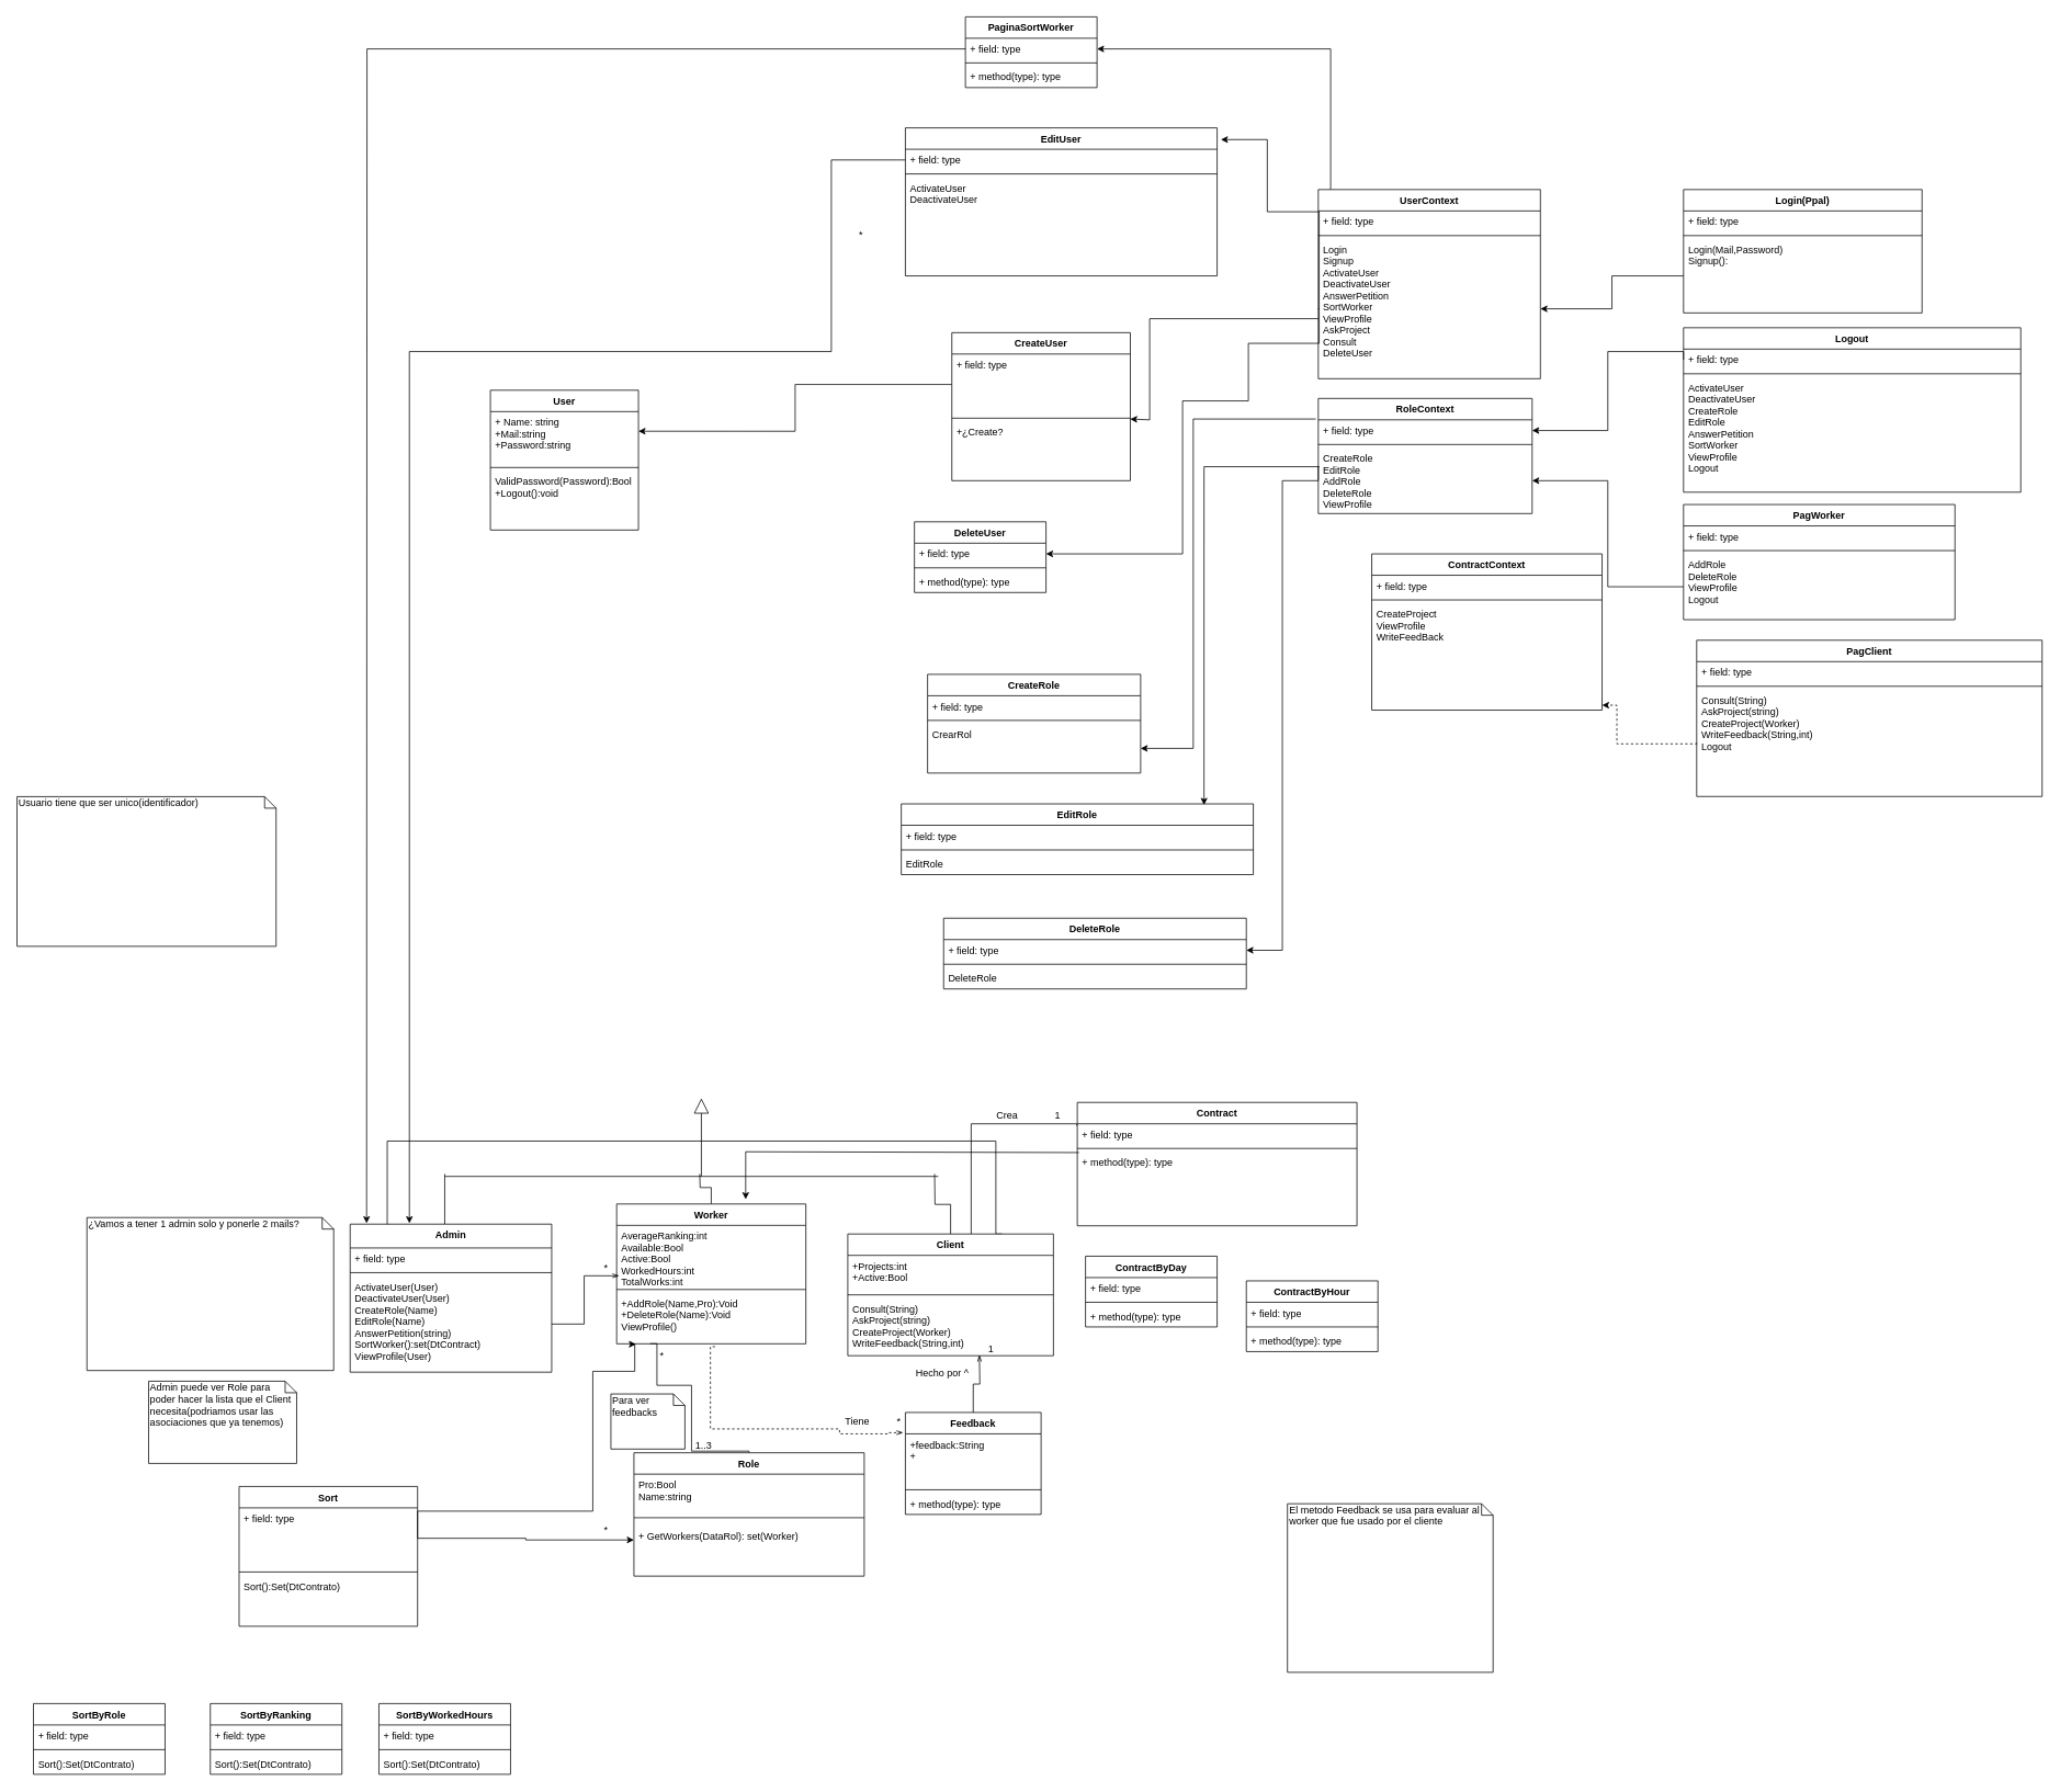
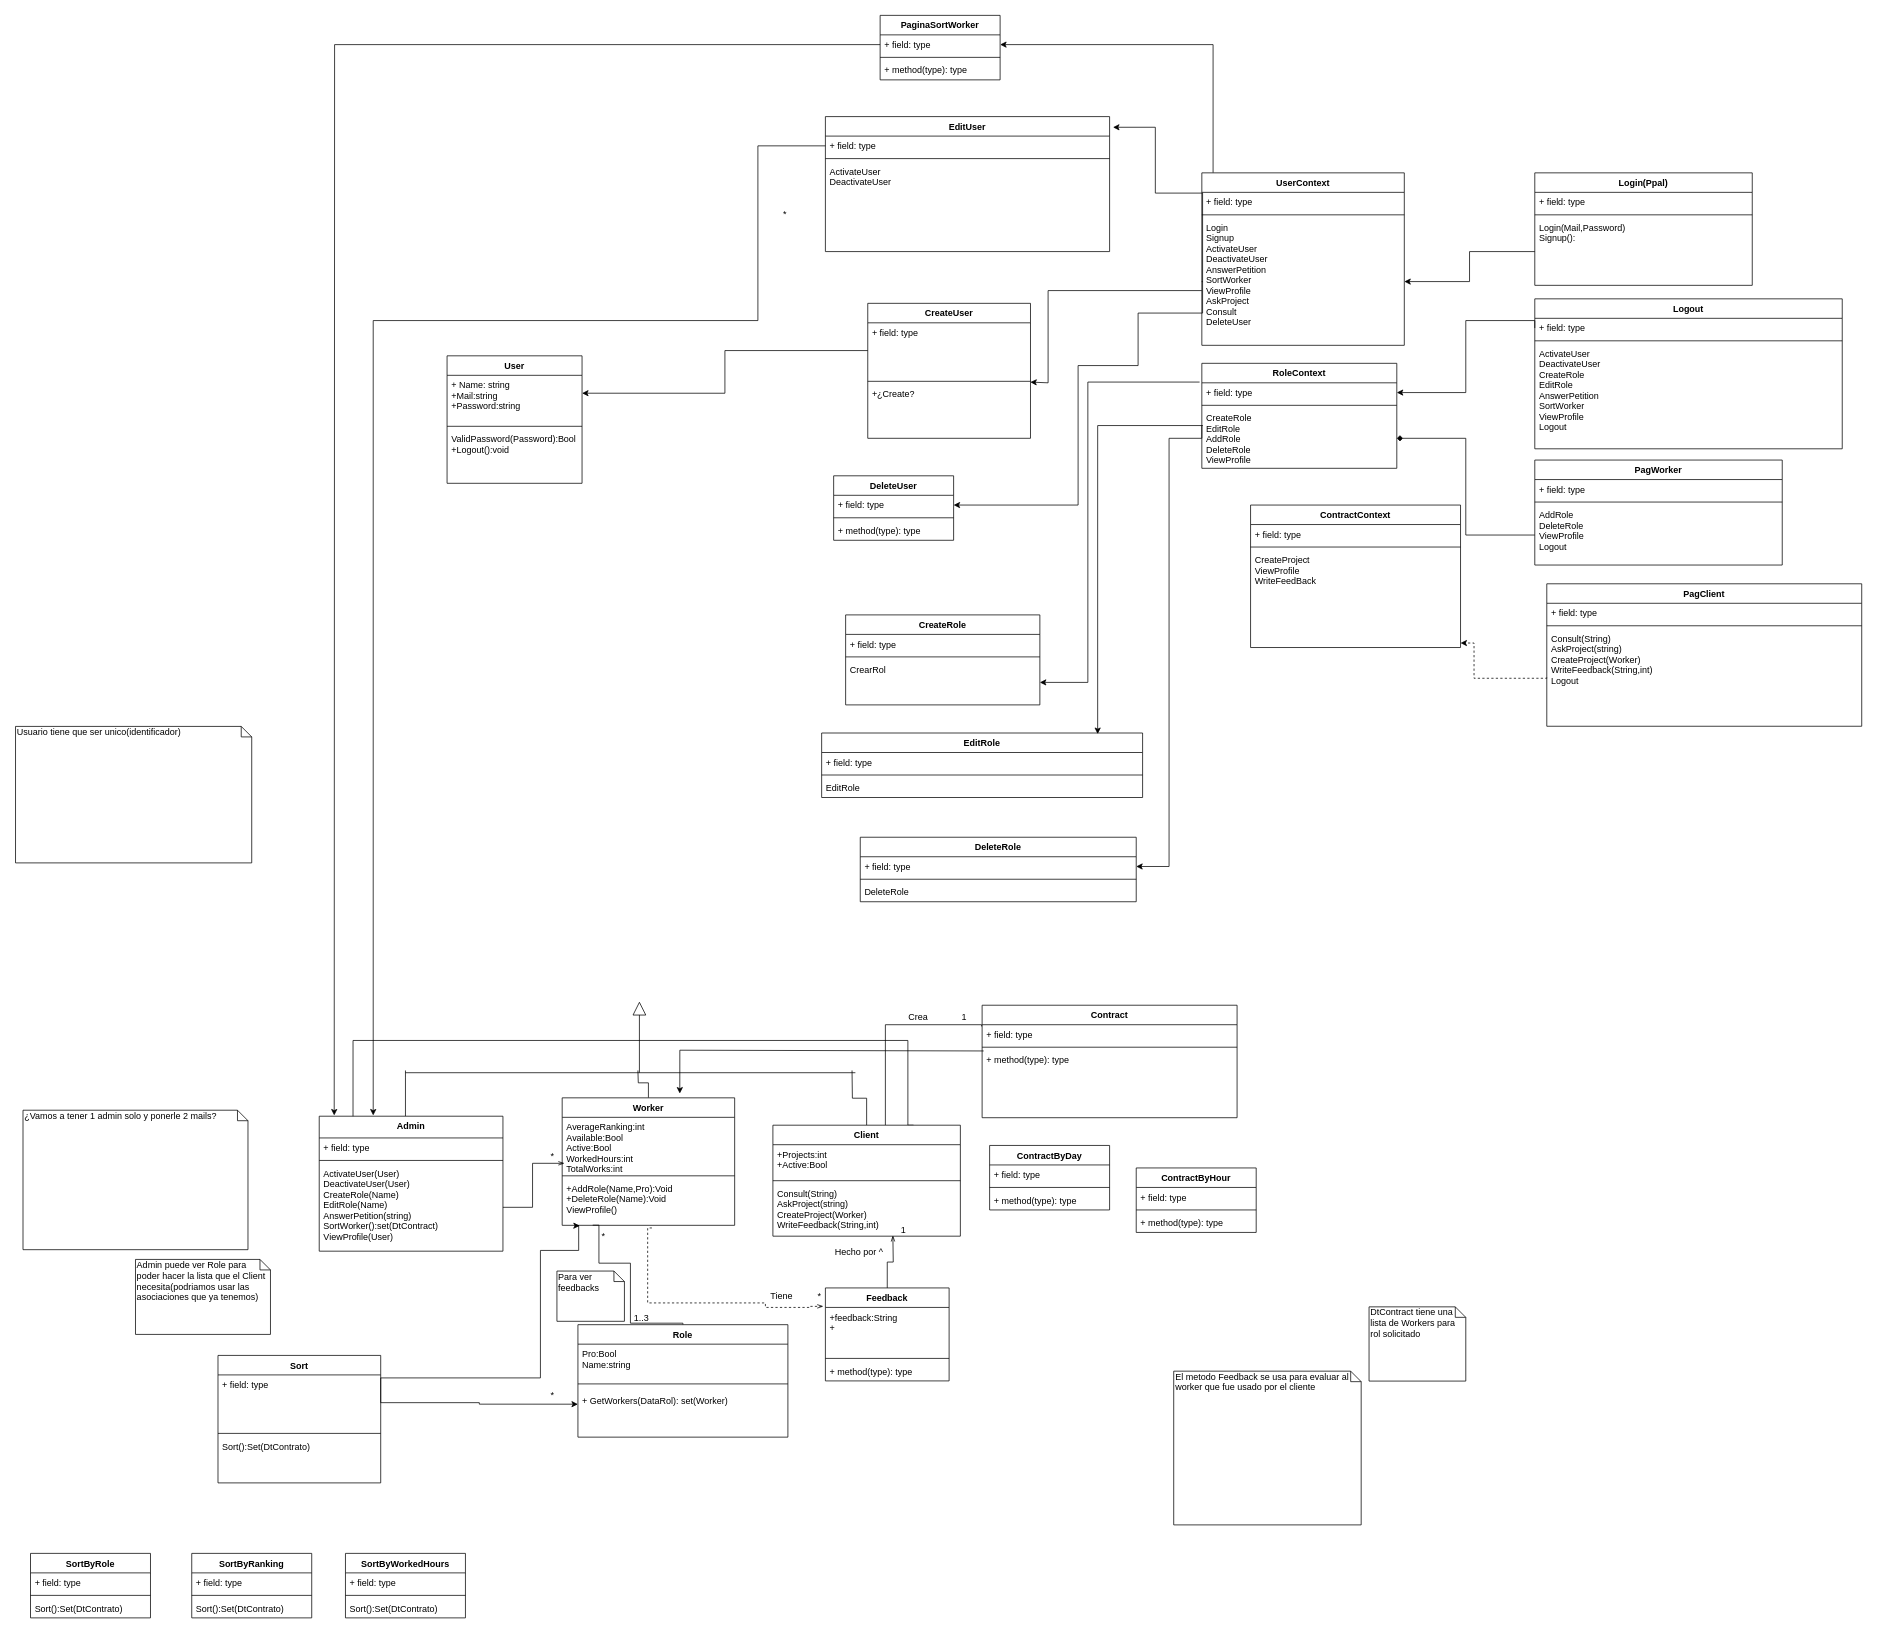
- <mxCell id="146" style="edgeStyle=orthogonalEdgeStyle;rounded=0;orthogonalLoop=1;jettySize=auto;html=1;exitX=0;exitY=0.5;exitDx=0;exitDy=0;" edge="1" parent="1" source="116" target="120"><mxGeometry relative="1" as="geometry" /></mxCell>
+ <mxCell id="146" style="edgeStyle=orthogonalEdgeStyle;rounded=0;orthogonalLoop=1;jettySize=auto;html=1;exitX=0;exitY=0.5;exitDx=0;exitDy=0;endArrow=diamond;" edge="1" parent="1" source="116" target="120"><mxGeometry relative="1" as="geometry" /></mxCell>
- <mxCell id="51" value="¿Vamos a tener 1 admin solo y ponerle 2 mails?" style="shape=note;whiteSpace=wrap;html=1;size=14;verticalAlign=top;align=left;spacingTop=-6;" parent="1" vertex="1"><mxGeometry x="105" y="1480" width="300" height="186" as="geometry" /></mxCell>
+ <mxCell id="51" value="¿Vamos a tener 1 admin solo y ponerle 2 mails?" style="shape=note;whiteSpace=wrap;html=1;size=14;verticalAlign=top;align=left;spacingTop=-6;" parent="1" vertex="1"><mxGeometry x="30" y="1480" width="300" height="186" as="geometry" /></mxCell>
+ <mxCell id="32" value="DtContract&amp;nbsp;tiene una lista de Workers para rol solicitado" style="shape=note;whiteSpace=wrap;html=1;size=14;verticalAlign=top;align=left;spacingTop=-6;" parent="1" vertex="1"><mxGeometry x="1825" y="1742.229" width="129" height="99" as="geometry" /></mxCell>
